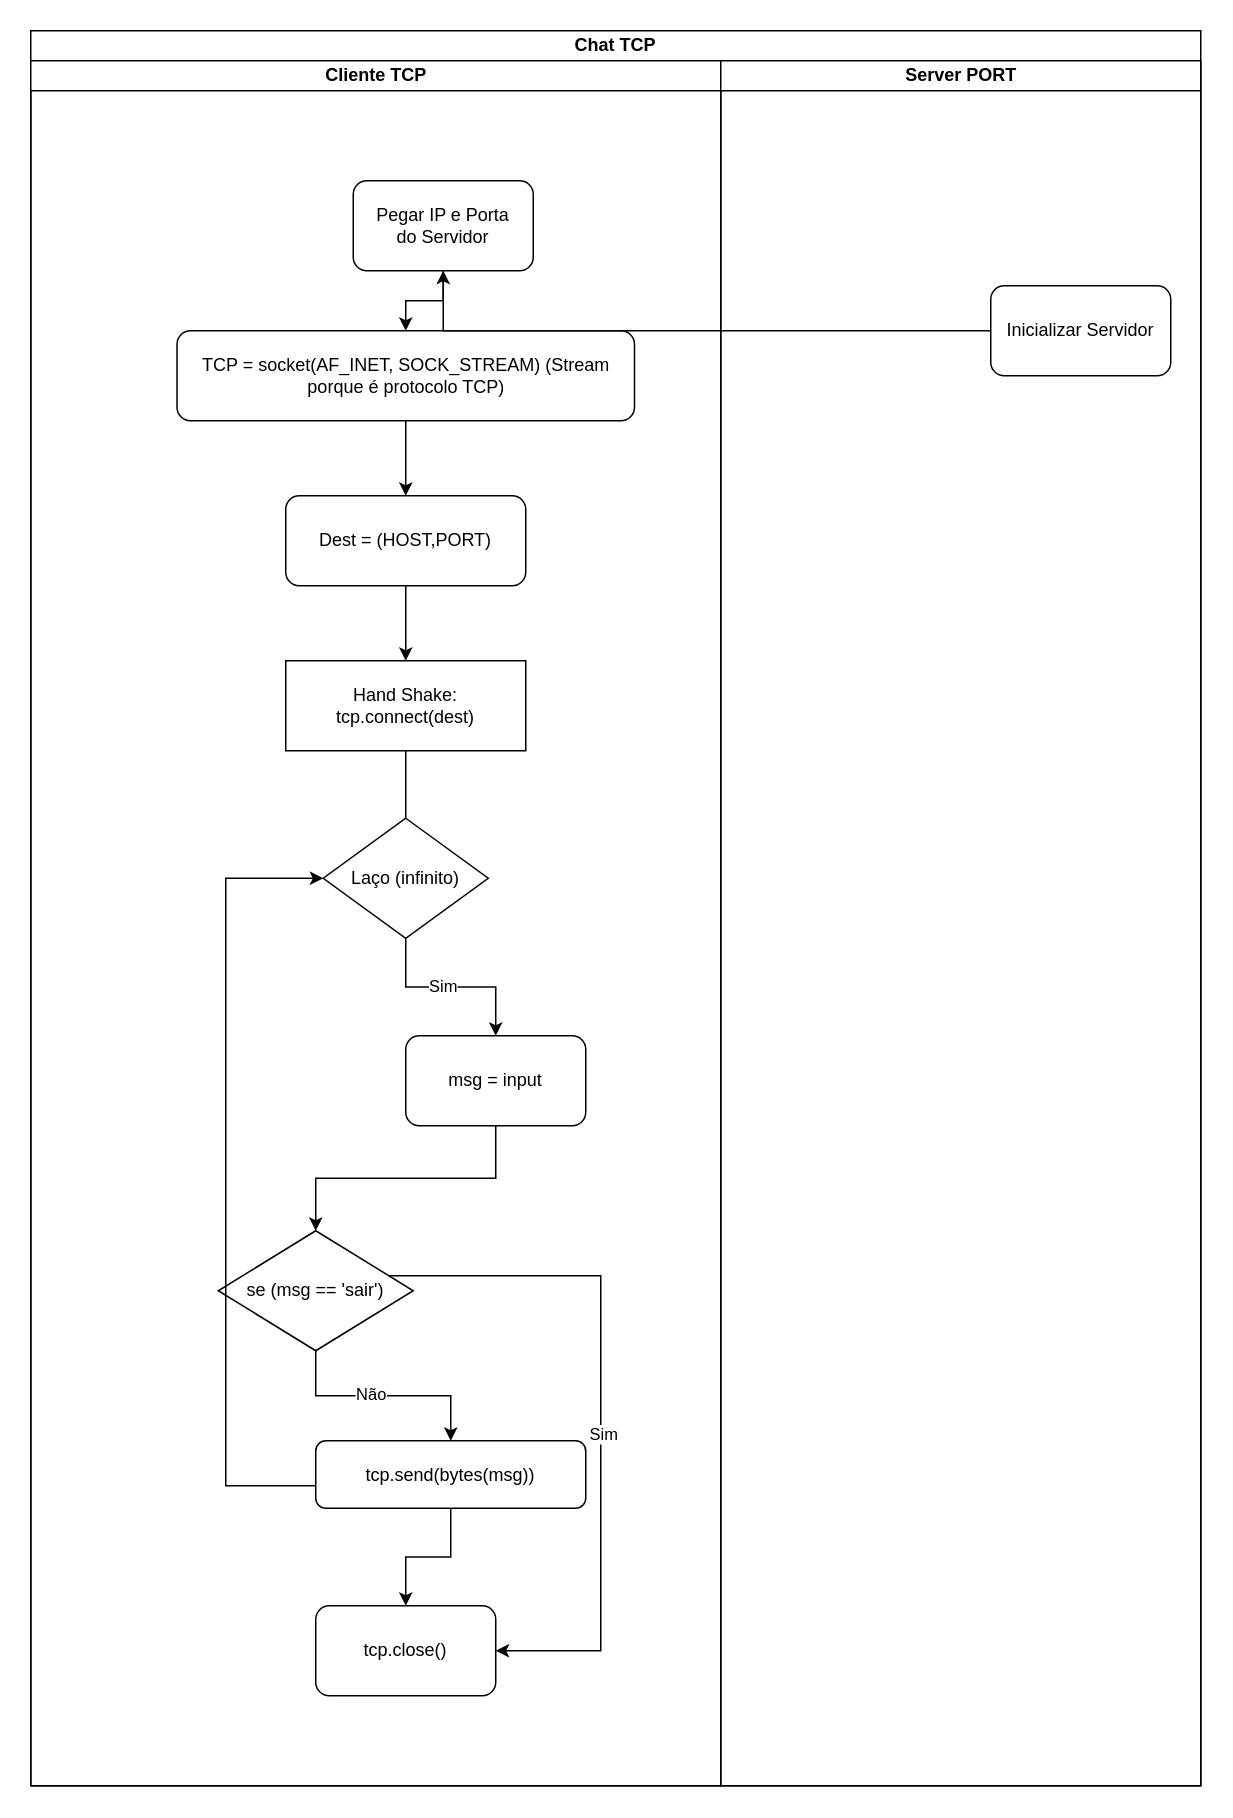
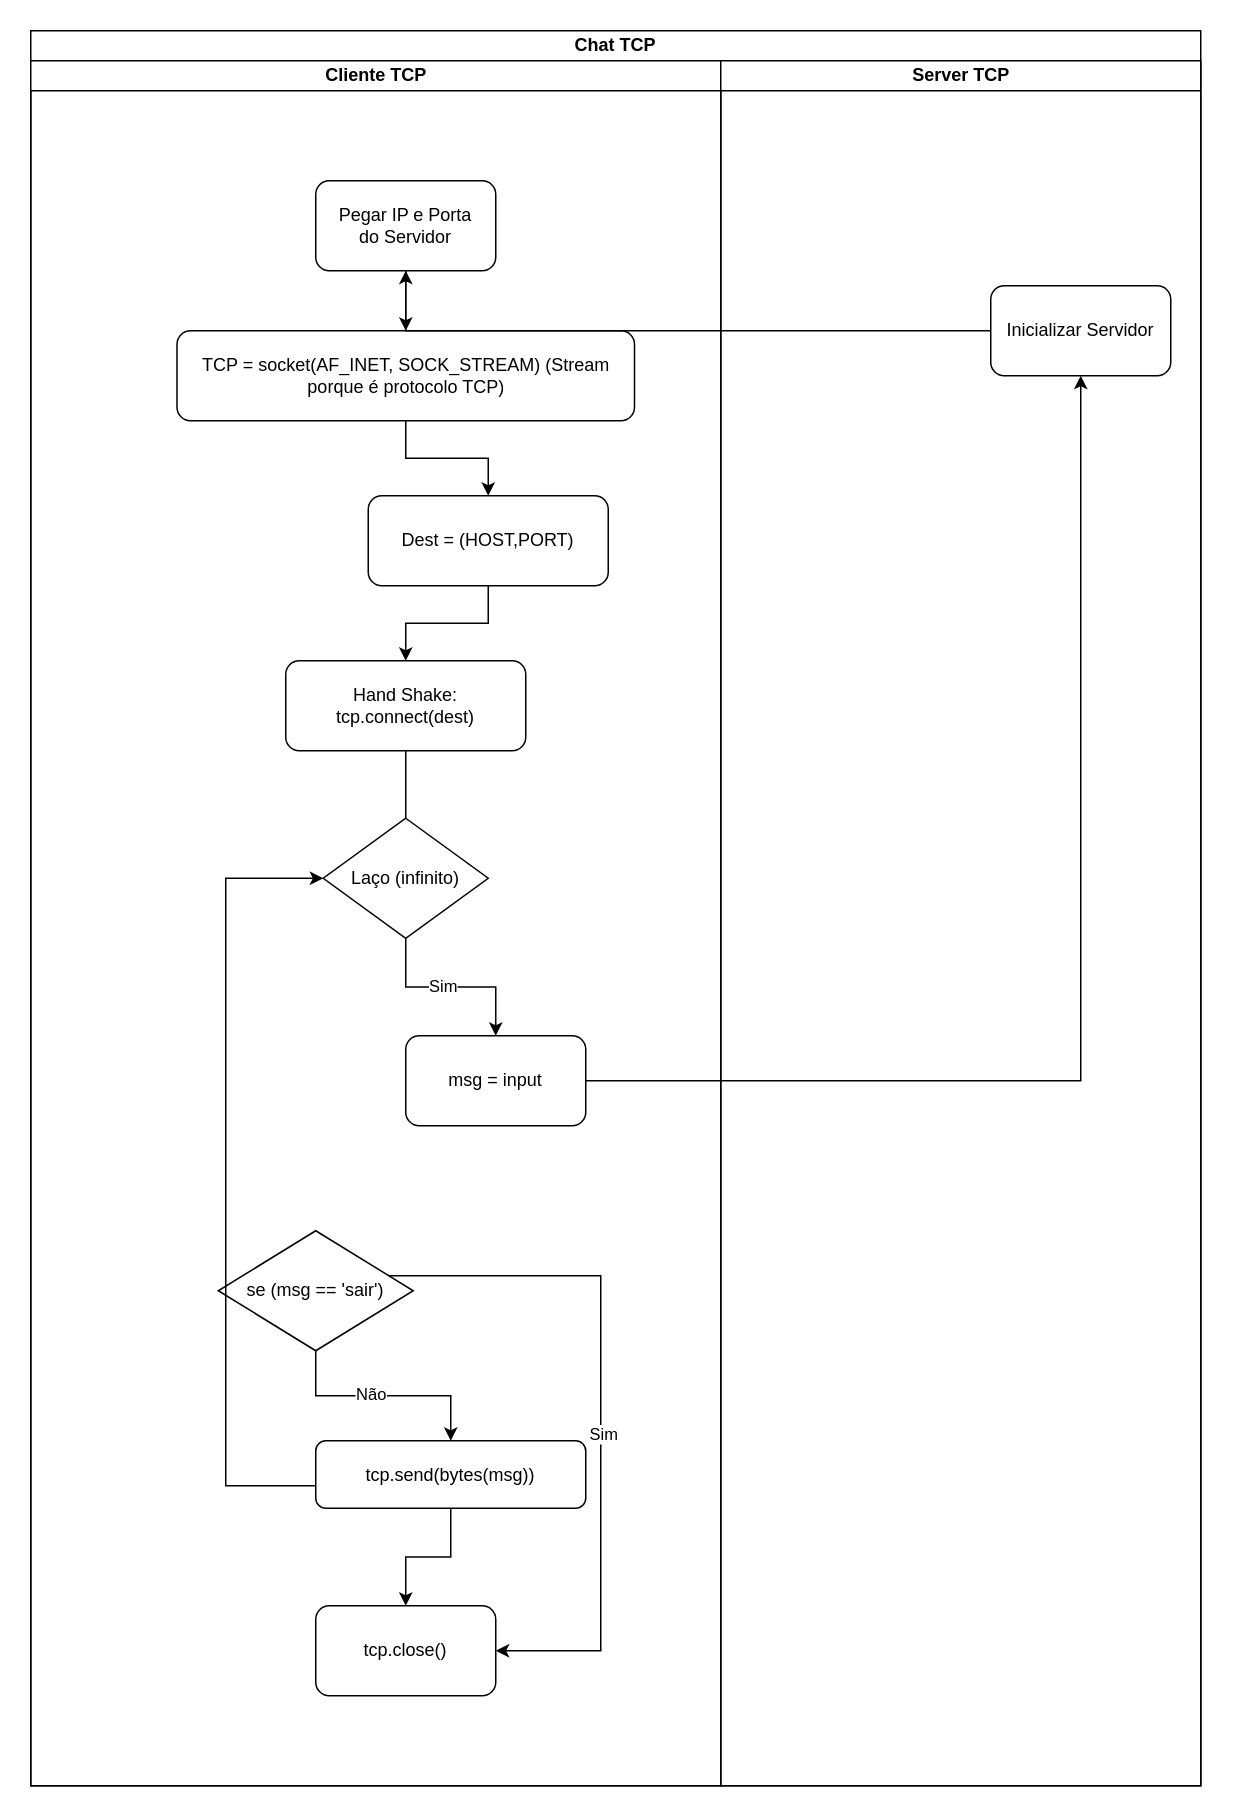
- <mxCell id="27" value="Server PORT" style="swimlane;html=1;startSize=20;" vertex="1" parent="2"><mxGeometry x="460" y="20" width="320" height="1150" as="geometry" /></mxCell>
+ <mxCell id="27" value="Server TCP" style="swimlane;html=1;startSize=20;" vertex="1" parent="2"><mxGeometry x="460" y="20" width="320" height="1150" as="geometry" /></mxCell>
- <mxCell id="5" value="Pegar IP e Porta&lt;br&gt;do Servidor" style="rounded=1;whiteSpace=wrap;html=1;" vertex="1" parent="3"><mxGeometry x="215" y="80" width="120" height="60" as="geometry" /></mxCell>
+ <mxCell id="5" value="Pegar IP e Porta&lt;br&gt;do Servidor" style="rounded=1;whiteSpace=wrap;html=1;" vertex="1" parent="3"><mxGeometry x="190" y="80" width="120" height="60" as="geometry" /></mxCell>
- <mxCell id="10" value="Dest = (HOST,PORT)" style="rounded=1;whiteSpace=wrap;html=1;" vertex="1" parent="3"><mxGeometry x="170" y="290" width="160" height="60" as="geometry" /></mxCell>
+ <mxCell id="10" value="Dest = (HOST,PORT)" style="rounded=1;whiteSpace=wrap;html=1;" vertex="1" parent="3"><mxGeometry x="225" y="290" width="160" height="60" as="geometry" /></mxCell>
- <mxCell id="12" value="Hand Shake: tcp.connect(dest)" style="whiteSpace=wrap;html=1;rounded=0;" vertex="1" parent="3"><mxGeometry x="170" y="400" width="160" height="60" as="geometry" /></mxCell>
+ <mxCell id="12" value="Hand Shake: tcp.connect(dest)" style="rounded=1;whiteSpace=wrap;html=1;" vertex="1" parent="3"><mxGeometry x="170" y="400" width="160" height="60" as="geometry" /></mxCell>
- <mxCell id="16" style="edgeStyle=orthogonalEdgeStyle;rounded=0;orthogonalLoop=1;jettySize=auto;html=1;" edge="1" parent="3" source="17" target="22"><mxGeometry relative="1" as="geometry" /></mxCell>
+ <mxCell id="16" style="edgeStyle=orthogonalEdgeStyle;rounded=0;orthogonalLoop=1;jettySize=auto;html=1;" edge="1" parent="3" source="17" target="28"><mxGeometry relative="1" as="geometry" /></mxCell>
